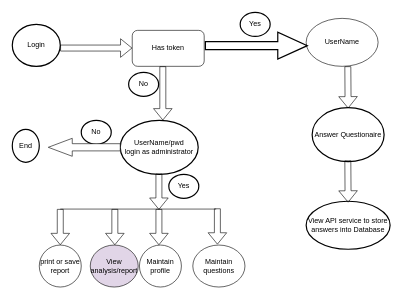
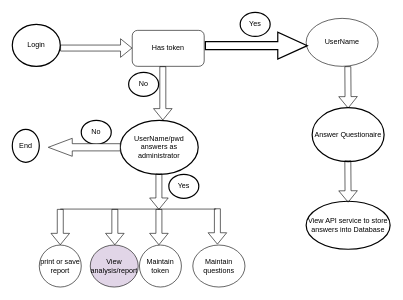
- <mxCell id="11" value="UserName/pwd&lt;br&gt;login as administrator" style="strokeWidth=2;html=1;shape=mxgraph.flowchart.start_1;whiteSpace=wrap;" parent="1" vertex="1"><mxGeometry x="200" y="200" width="130" height="90" as="geometry" /></mxCell>
+ <mxCell id="11" value="UserName/pwd&lt;br&gt;answers as administrator" style="strokeWidth=2;html=1;shape=mxgraph.flowchart.start_1;whiteSpace=wrap;" parent="1" vertex="1"><mxGeometry x="200" y="200" width="130" height="90" as="geometry" /></mxCell>
- <mxCell id="20" value="Maintain profile" style="ellipse;whiteSpace=wrap;html=1;" parent="1" vertex="1"><mxGeometry x="232" y="408" width="70" height="70" as="geometry" /></mxCell>
+ <mxCell id="20" value="Maintain token" style="ellipse;whiteSpace=wrap;html=1;" parent="1" vertex="1"><mxGeometry x="232" y="408" width="70" height="70" as="geometry" /></mxCell>
